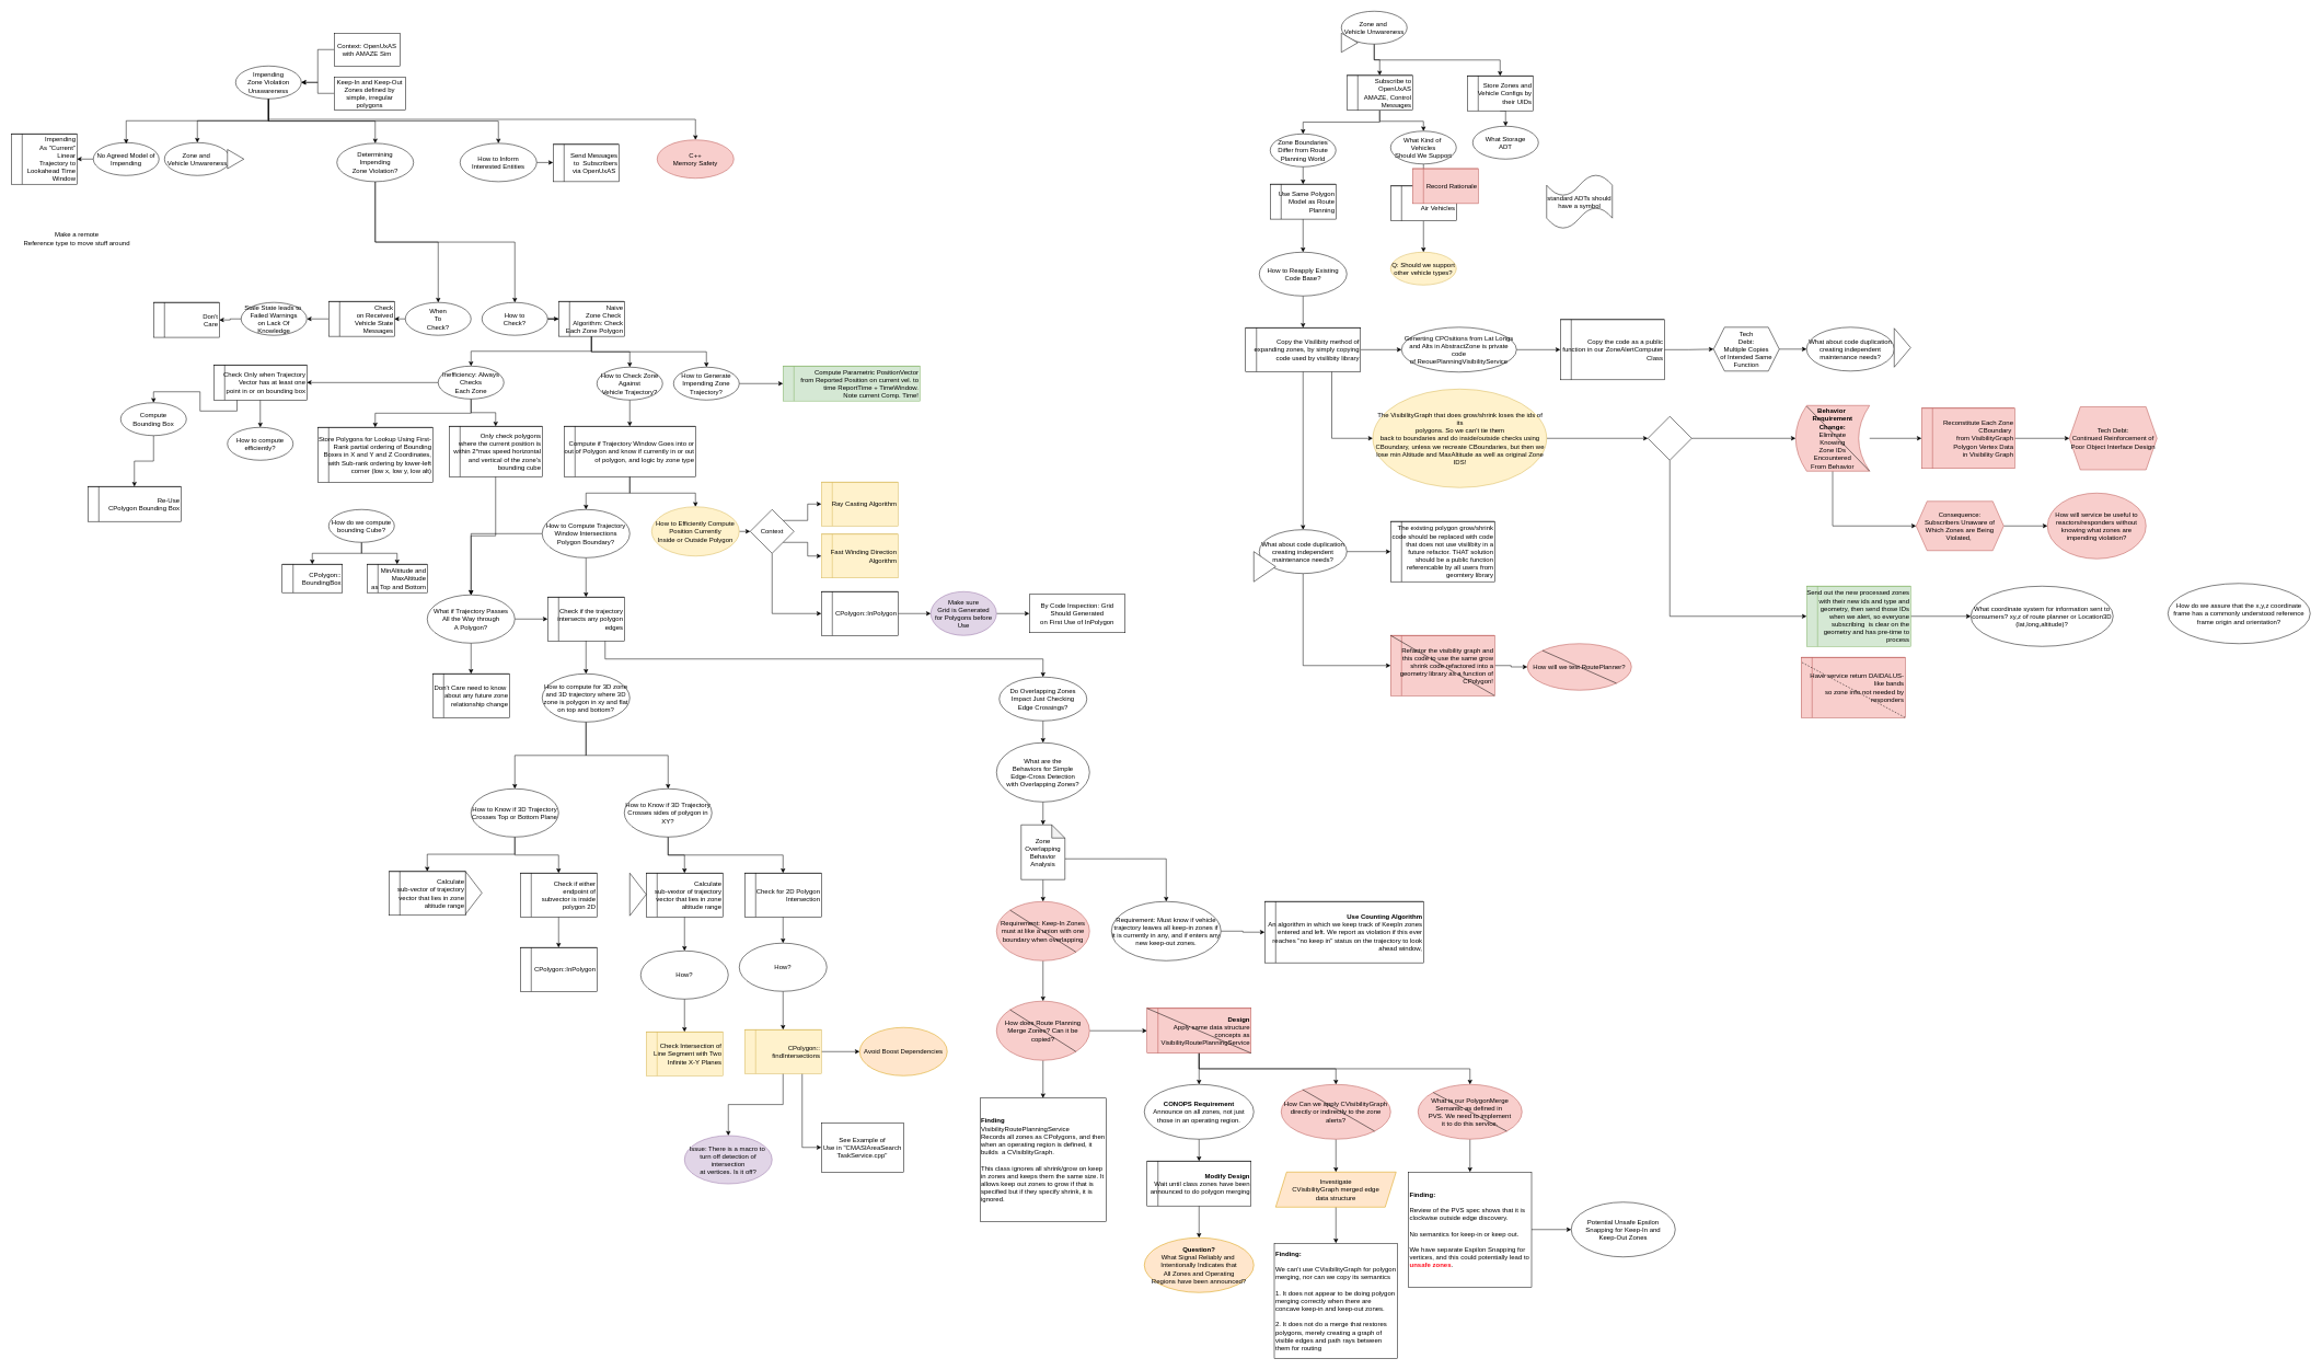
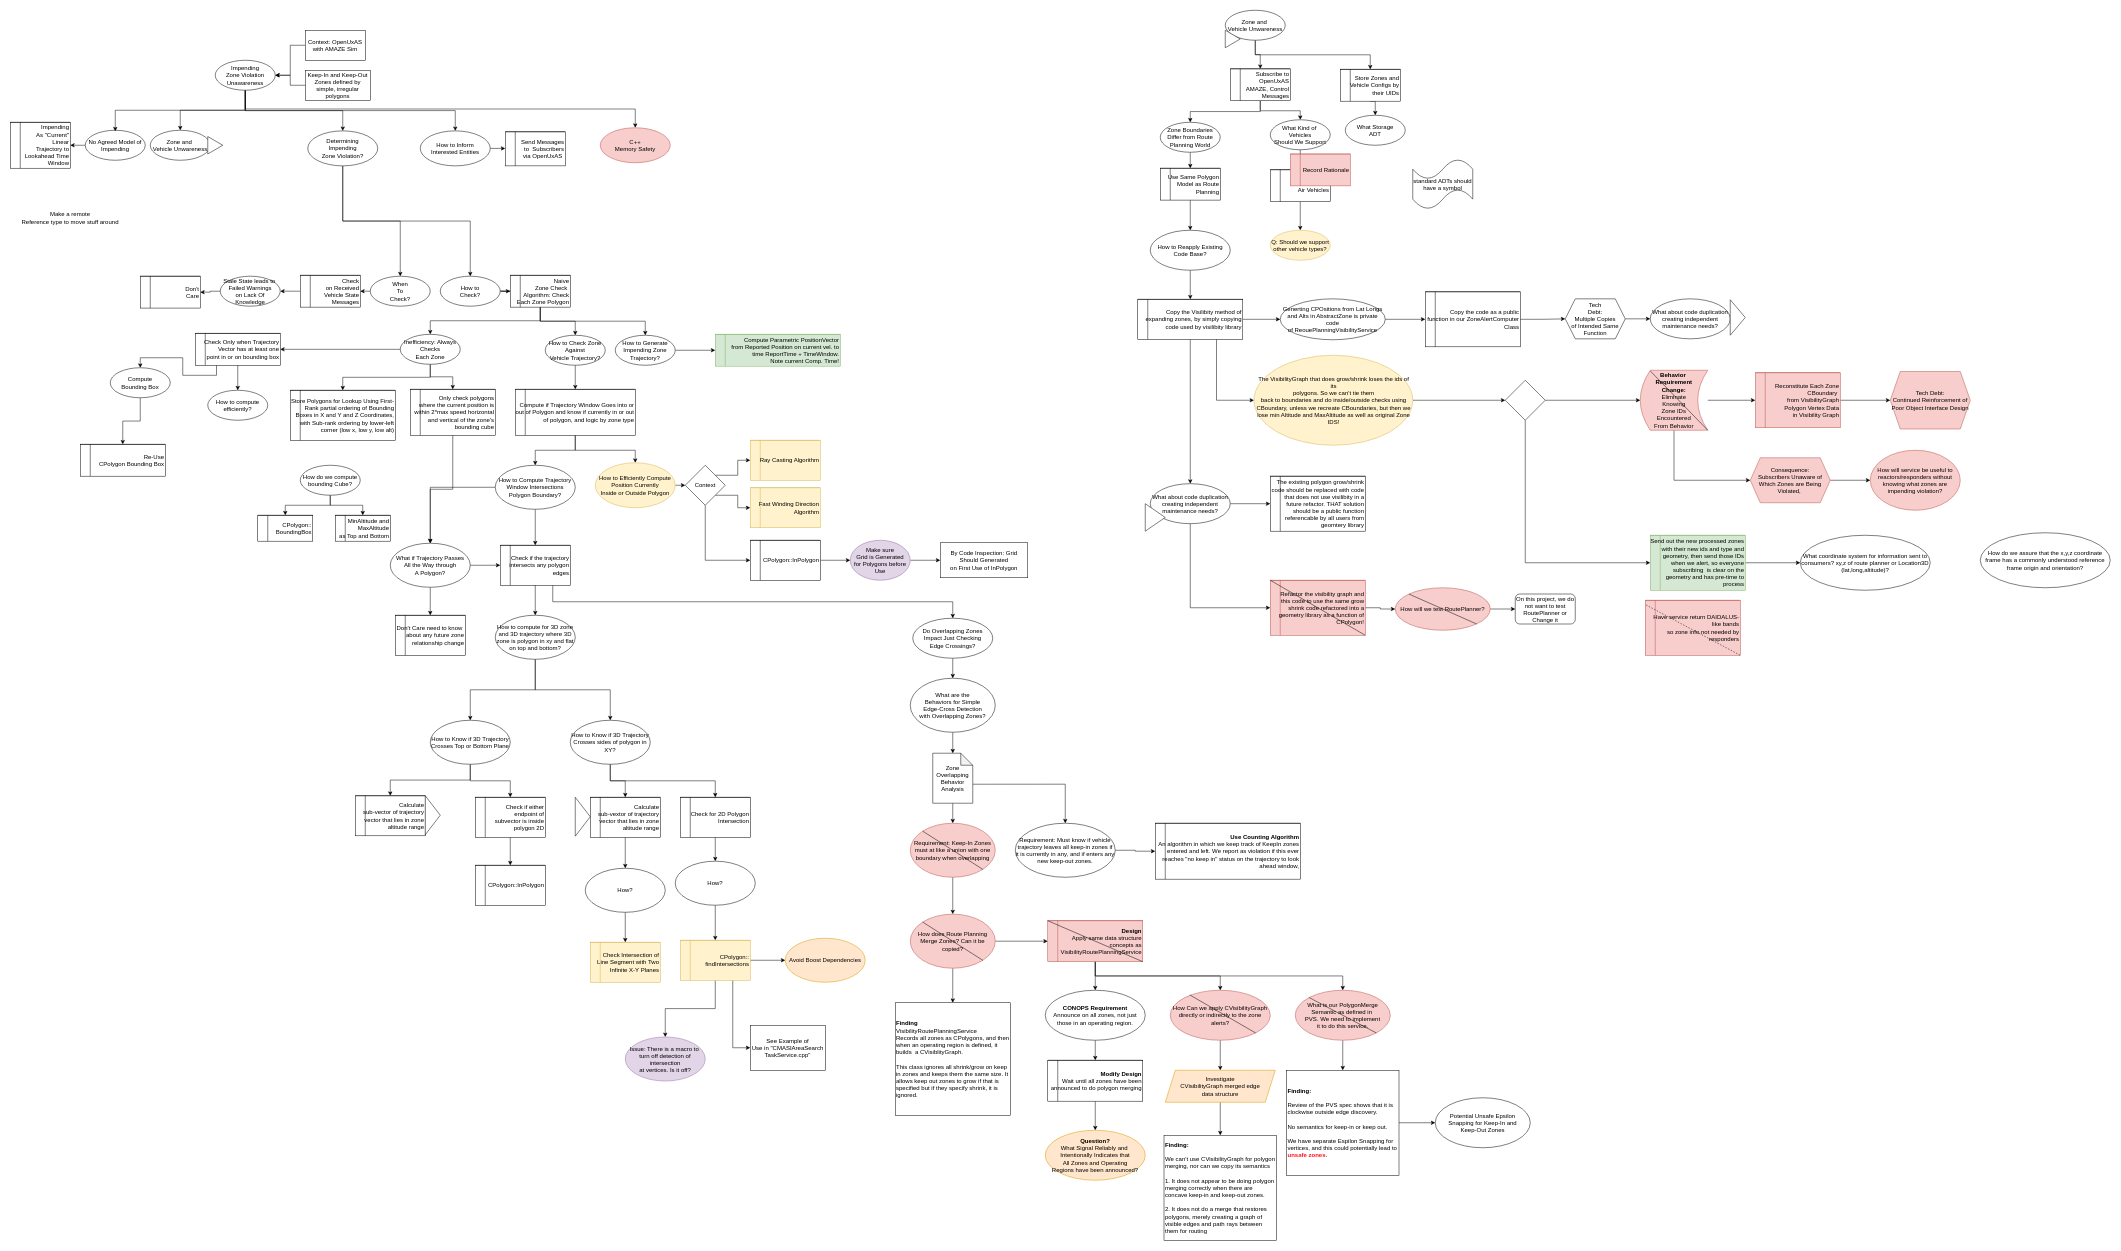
+ <mxCell id="175" style="edgeStyle=orthogonalEdgeStyle;rounded=0;orthogonalLoop=1;jettySize=auto;html=1;exitX=1;exitY=0.5;exitDx=0;exitDy=0;" parent="1" source="176" target="177" edge="1"><mxGeometry relative="1" as="geometry" /></mxCell>
+ <mxCell id="177" value="On this project, we do not want to test RoutePlanner or Change it" style="rounded=1;whiteSpace=wrap;html=1;" parent="1" vertex="1"><mxGeometry x="3030" y="1187.5" width="120" height="60" as="geometry" /></mxCell>
- <mxCell id="122" value="&lt;b&gt;Modify Design&lt;/b&gt;&lt;br&gt;Wait until class zones have&amp;nbsp;been announced to do polygon merging" style="shape=internalStorage;whiteSpace=wrap;html=1;backgroundOutline=1;dx=20;dy=0;align=right;" parent="1" vertex="1"><mxGeometry x="2095" y="2120" width="190" height="81.88" as="geometry" /></mxCell>
+ <mxCell id="122" value="&lt;b&gt;Modify Design&lt;/b&gt;&lt;br&gt;Wait until all zones have&amp;nbsp;been announced to do polygon merging" style="shape=internalStorage;whiteSpace=wrap;html=1;backgroundOutline=1;dx=20;dy=0;align=right;" parent="1" vertex="1"><mxGeometry x="2095" y="2120" width="190" height="81.88" as="geometry" /></mxCell>
